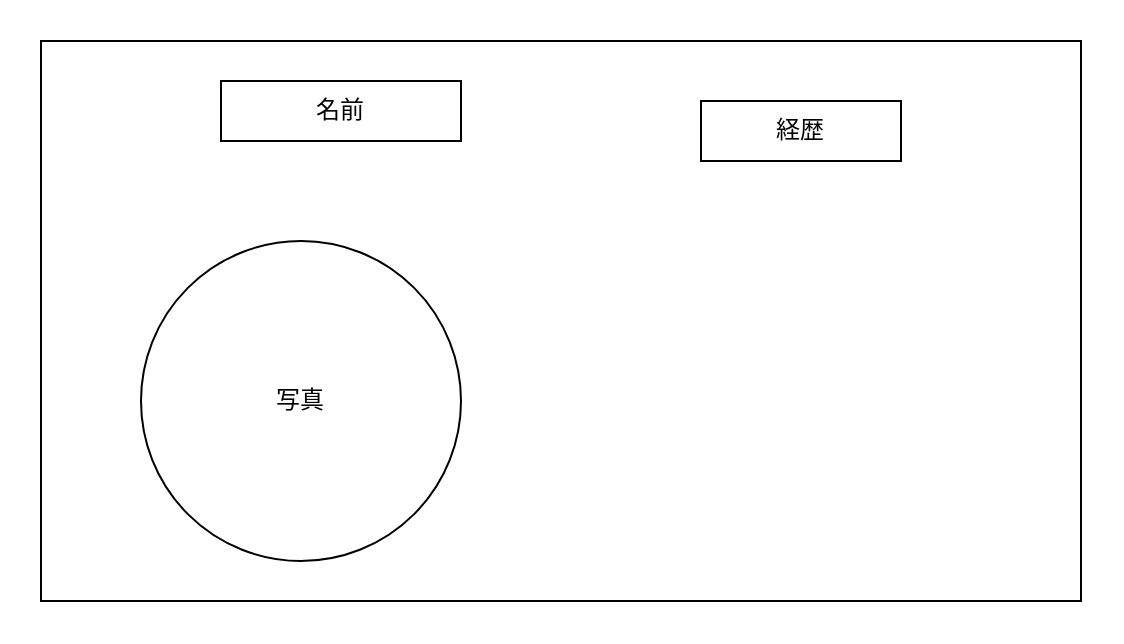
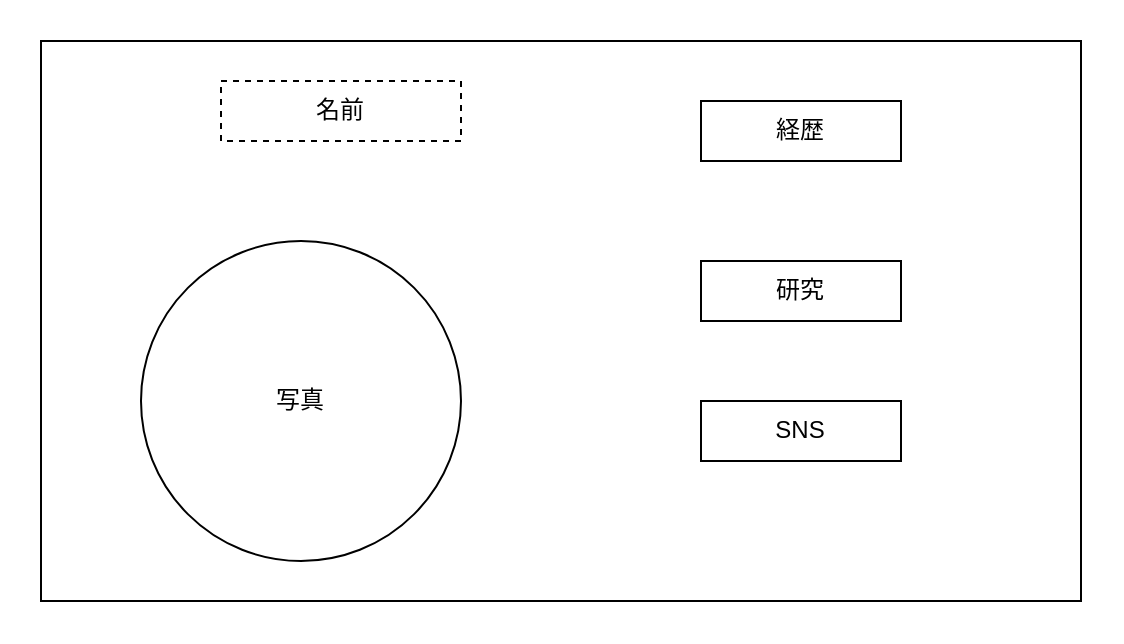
- <mxCell id="3" value="名前" style="rounded=0;whiteSpace=wrap;html=1;" vertex="1" parent="1"><mxGeometry x="110" y="40" width="120" height="30" as="geometry" /></mxCell>
+ <mxCell id="3" value="名前" style="rounded=0;whiteSpace=wrap;html=1;dashed=1;" vertex="1" parent="1"><mxGeometry x="110" y="40" width="120" height="30" as="geometry" /></mxCell>
+ <mxCell id="6" value="研究" style="rounded=0;whiteSpace=wrap;html=1;" vertex="1" parent="1"><mxGeometry x="350" y="130" width="100" height="30" as="geometry" /></mxCell>
+ <mxCell id="7" value="SNS" style="rounded=0;whiteSpace=wrap;html=1;" vertex="1" parent="1"><mxGeometry x="350" y="200" width="100" height="30" as="geometry" /></mxCell>
